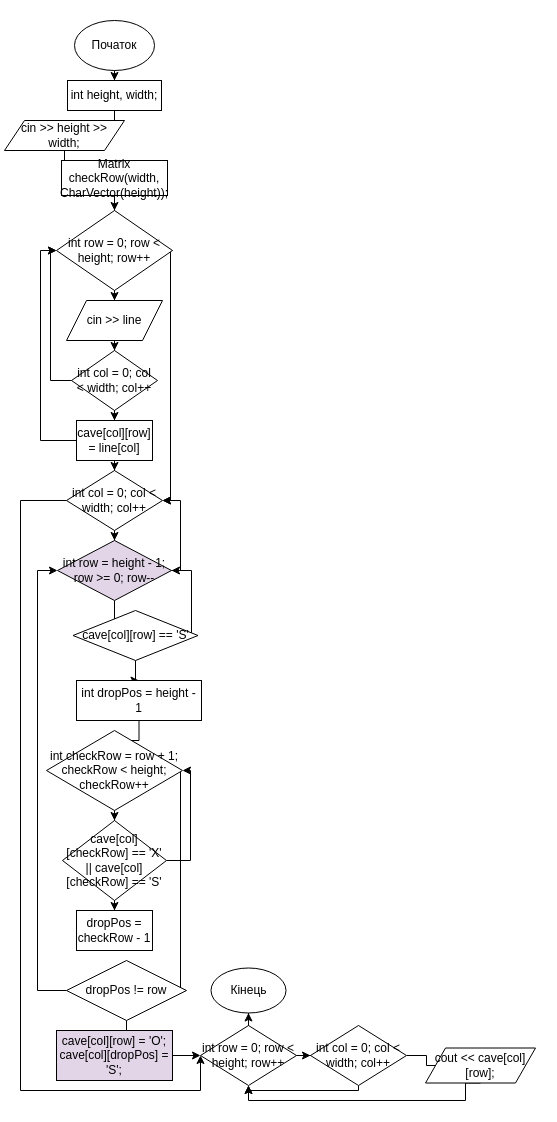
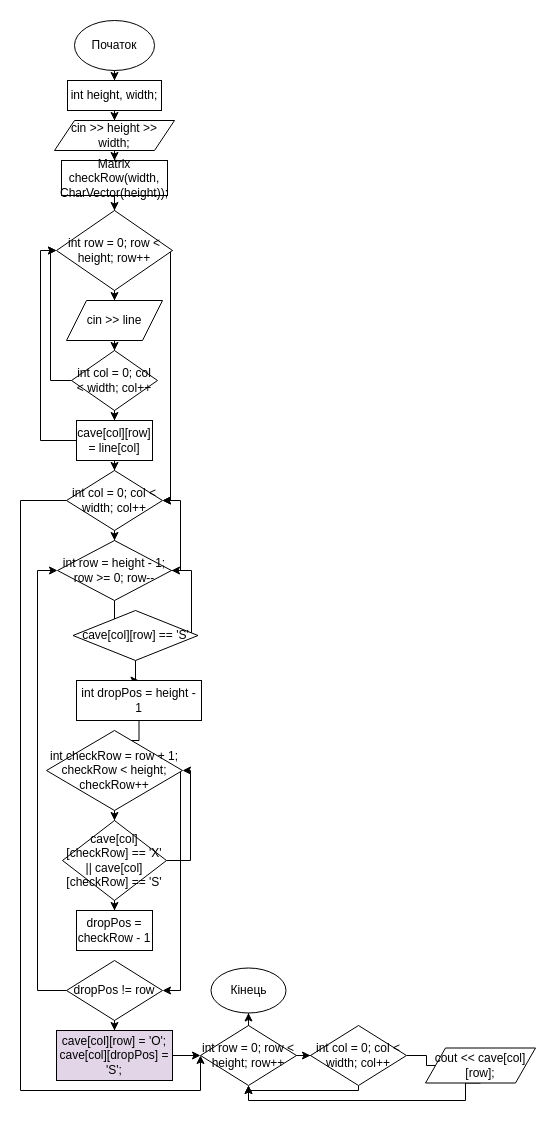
- <mxCell id="7" value="&lt;div&gt;cin &amp;gt;&amp;gt; height &amp;gt;&amp;gt; width;&lt;/div&gt;" style="shape=parallelogram;perimeter=parallelogramPerimeter;whiteSpace=wrap;html=1;fixedSize=1;" vertex="1" parent="1"><mxGeometry x="4" y="120" width="120" height="30" as="geometry" /></mxCell>
+ <mxCell id="7" value="&lt;div&gt;cin &amp;gt;&amp;gt; height &amp;gt;&amp;gt; width;&lt;/div&gt;" style="shape=parallelogram;perimeter=parallelogramPerimeter;whiteSpace=wrap;html=1;fixedSize=1;" vertex="1" parent="1"><mxGeometry x="54" y="120" width="120" height="30" as="geometry" /></mxCell>
- <mxCell id="26" value="int row = height - 1; row &amp;gt;= 0; row--" style="rhombus;whiteSpace=wrap;html=1;fillColor=#e1d5e7;" vertex="1" parent="1"><mxGeometry x="57" y="540" width="114" height="60" as="geometry" /></mxCell>
+ <mxCell id="26" value="int row = height - 1; row &amp;gt;= 0; row--" style="rhombus;whiteSpace=wrap;html=1;" vertex="1" parent="1"><mxGeometry x="57" y="540" width="114" height="60" as="geometry" /></mxCell>
- <mxCell id="41" value="dropPos != row" style="rhombus;whiteSpace=wrap;html=1;" vertex="1" parent="1"><mxGeometry x="66" y="960" width="120" height="60" as="geometry" /></mxCell>
+ <mxCell id="41" value="dropPos != row" style="rhombus;whiteSpace=wrap;html=1;" vertex="1" parent="1"><mxGeometry x="66" y="960" width="96" height="60" as="geometry" /></mxCell>
